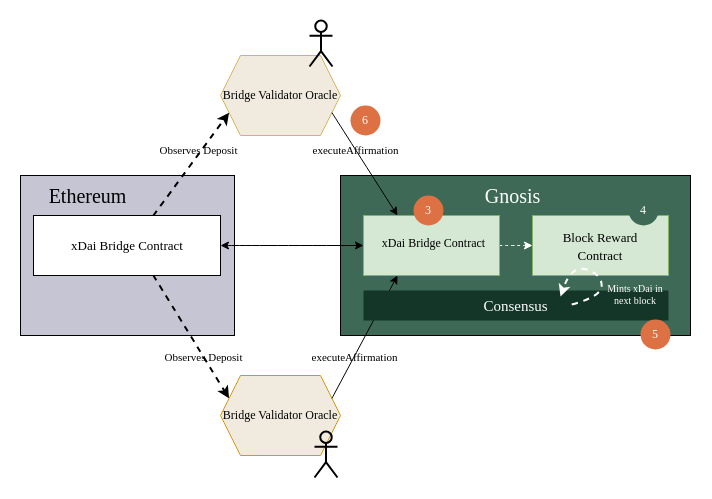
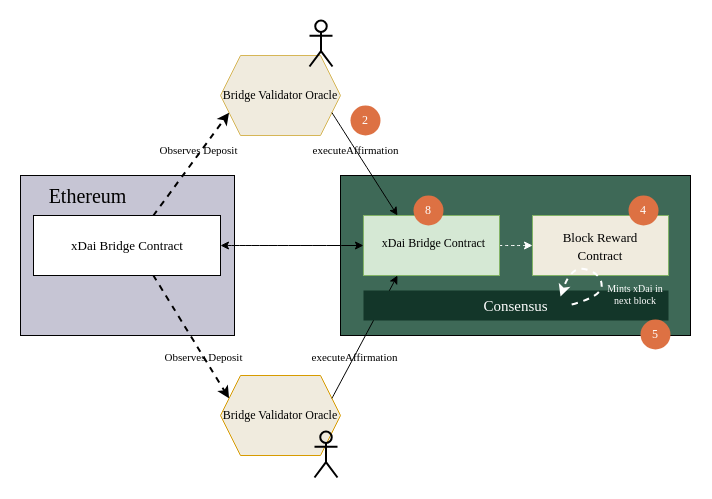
- <mxCell id="17" value="6" style="ellipse;whiteSpace=wrap;html=1;dashed=1;fontFamily=Comic Sans MS;fontSize=12;fontColor=#FFFFFF;strokeColor=none;strokeWidth=2;fillColor=#DD7143;rounded=0;" vertex="1" parent="1"><mxGeometry x="350" y="105" width="30" height="30" as="geometry" /></mxCell>
+ <mxCell id="17" value="2" style="ellipse;whiteSpace=wrap;html=1;dashed=1;fontFamily=Comic Sans MS;fontSize=12;fontColor=#FFFFFF;strokeColor=none;strokeWidth=2;fillColor=#DD7143;rounded=0;" vertex="1" parent="1"><mxGeometry x="350" y="105" width="30" height="30" as="geometry" /></mxCell>
- <mxCell id="5" value="Gnosis" style="text;html=1;strokeColor=none;fillColor=none;align=center;verticalAlign=middle;whiteSpace=wrap;rounded=0;fontFamily=Comic Sans MS;fontSize=20;fontColor=#FFFFFF;" vertex="1" parent="1"><mxGeometry x="445" y="175" width="135" height="40" as="geometry" /></mxCell>
- <mxCell id="26" value="3" style="ellipse;whiteSpace=wrap;html=1;dashed=1;fontFamily=Comic Sans MS;fontSize=12;fontColor=#FFFFFF;strokeColor=none;strokeWidth=2;fillColor=#DD7143;rounded=0;" vertex="1" parent="1"><mxGeometry x="413" y="195" width="30" height="30" as="geometry" /></mxCell>
+ <mxCell id="26" value="8" style="ellipse;whiteSpace=wrap;html=1;dashed=1;fontFamily=Comic Sans MS;fontSize=12;fontColor=#FFFFFF;strokeColor=none;strokeWidth=2;fillColor=#DD7143;rounded=0;" vertex="1" parent="1"><mxGeometry x="413" y="195" width="30" height="30" as="geometry" /></mxCell>
- <mxCell id="19" value="4" style="ellipse;whiteSpace=wrap;html=1;dashed=1;fontFamily=Comic Sans MS;fontSize=12;fontColor=#FFFFFF;strokeColor=none;strokeWidth=2;fillColor=#3e6957;rounded=0;" vertex="1" parent="1"><mxGeometry x="628.04" y="195" width="30" height="30" as="geometry" /></mxCell>
+ <mxCell id="19" value="4" style="ellipse;whiteSpace=wrap;html=1;dashed=1;fontFamily=Comic Sans MS;fontSize=12;fontColor=#FFFFFF;strokeColor=none;strokeWidth=2;fillColor=#DD7143;rounded=0;" vertex="1" parent="1"><mxGeometry x="628.04" y="195" width="30" height="30" as="geometry" /></mxCell>
- <mxCell id="12" value="&lt;font style=&quot;font-size: 13px&quot;&gt;Block Reward&lt;br&gt;Contract&lt;/font&gt;" style="rounded=0;whiteSpace=wrap;html=1;fontFamily=Comic Sans MS;fillColor=#d5e8d4;strokeColor=#82b366;fontSize=15;" vertex="1" parent="1"><mxGeometry x="532" y="215" width="136.04" height="60" as="geometry" /></mxCell>
+ <mxCell id="12" value="&lt;font style=&quot;font-size: 13px&quot;&gt;Block Reward&lt;br&gt;Contract&lt;/font&gt;" style="rounded=0;whiteSpace=wrap;html=1;fontFamily=Comic Sans MS;fillColor=#f0ebde;strokeColor=#82b366;fontSize=15;" vertex="1" parent="1"><mxGeometry x="532" y="215" width="136.04" height="60" as="geometry" /></mxCell>
